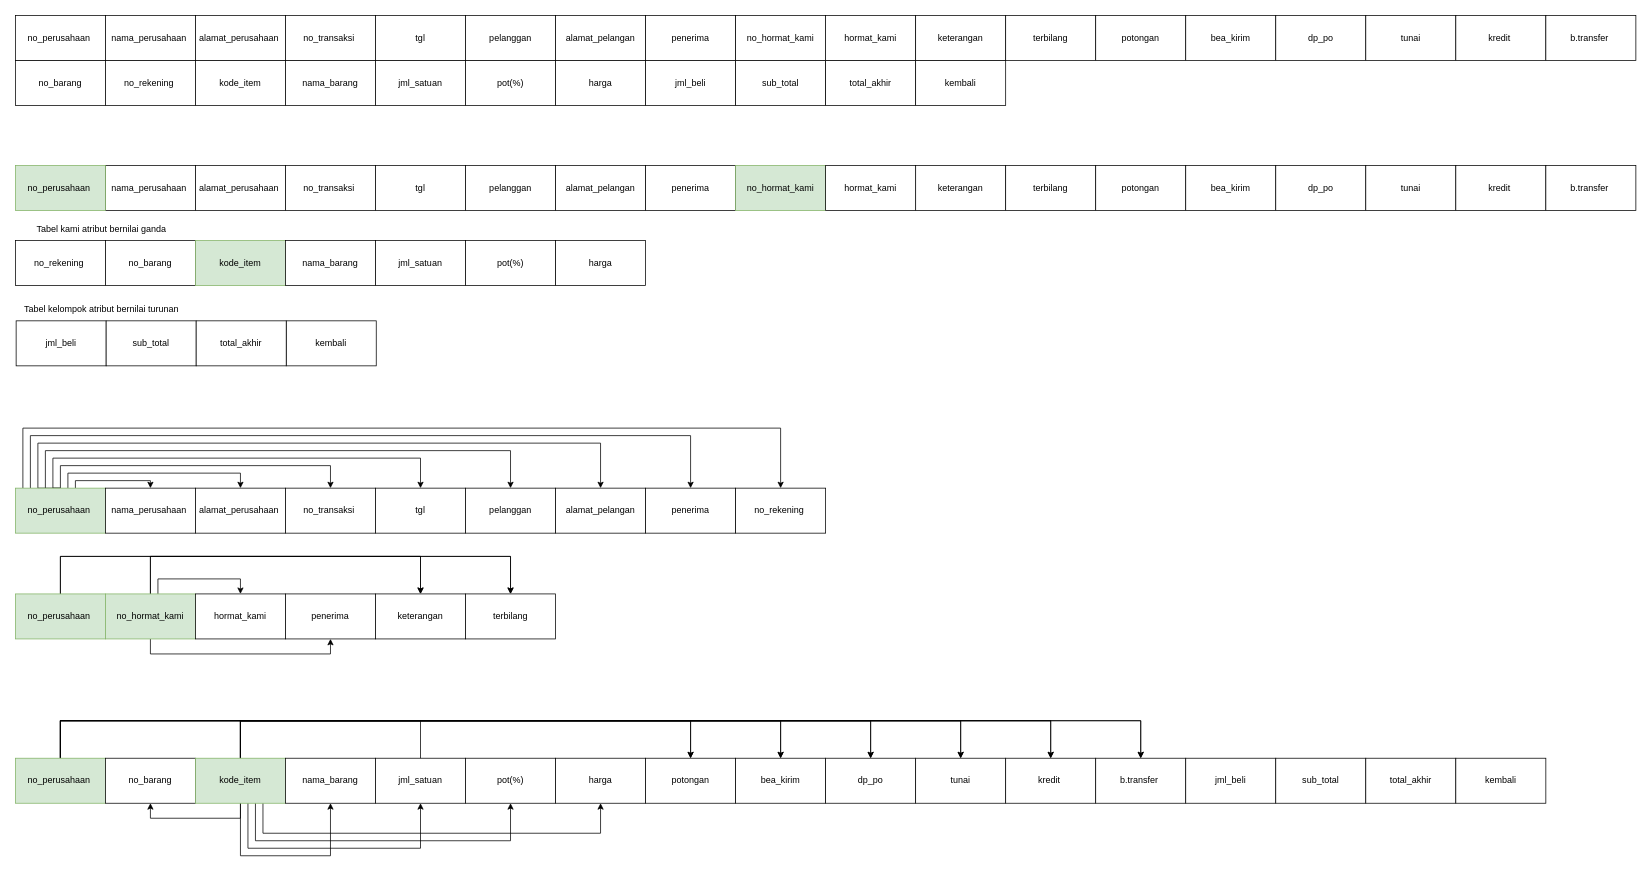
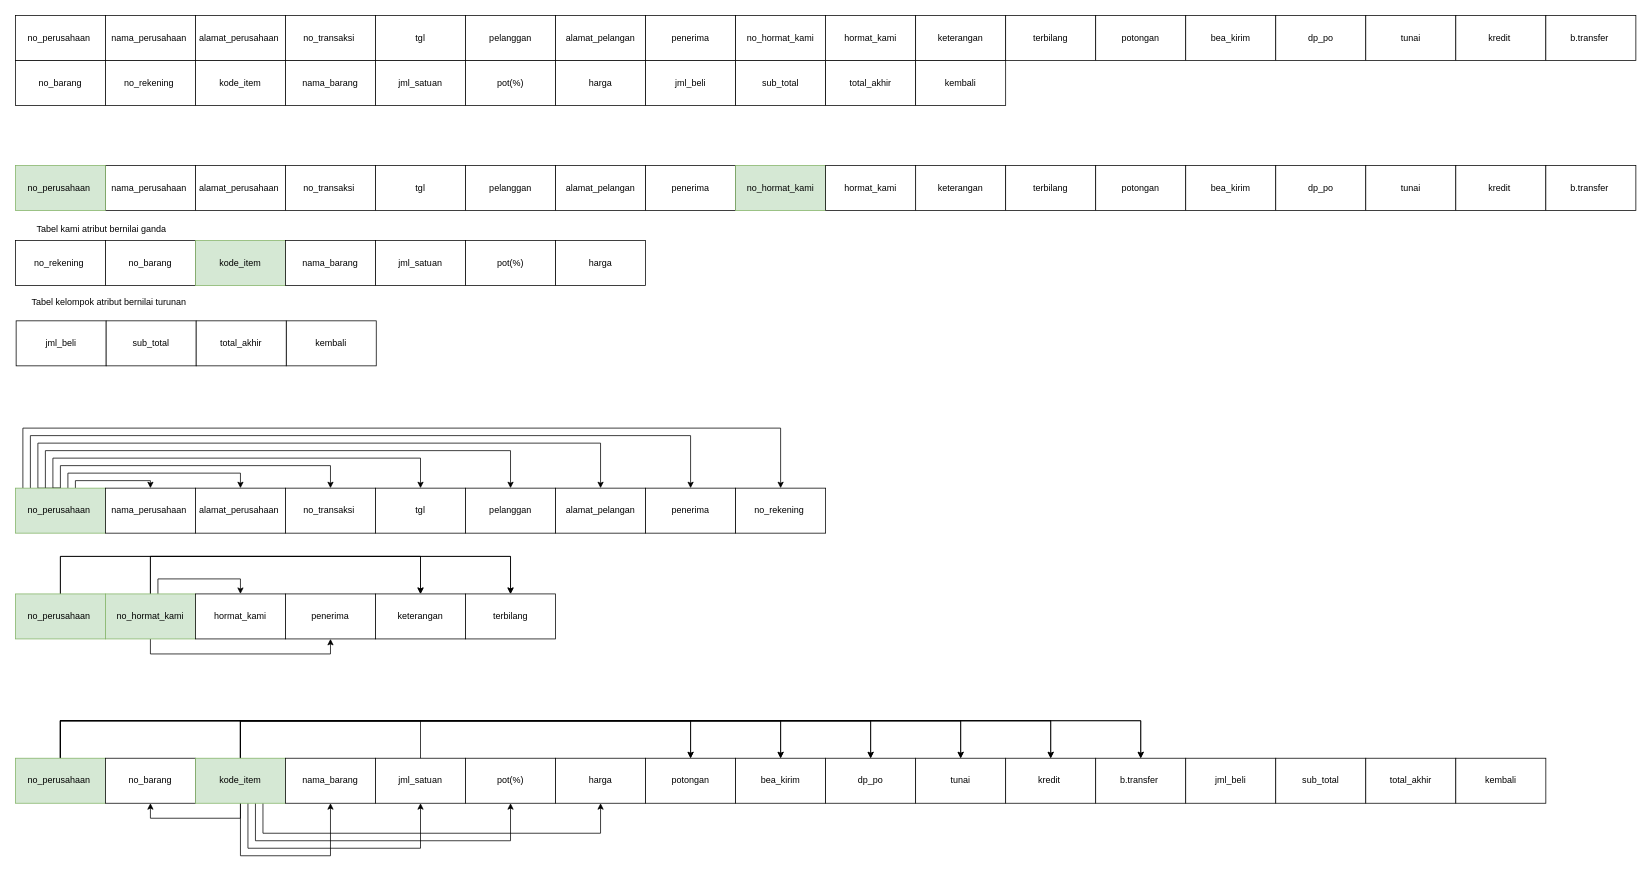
- <mxCell id="62" value="Tabel kelompok atribut bernilai turunan" style="text;html=1;strokeColor=none;fillColor=none;align=center;verticalAlign=middle;whiteSpace=wrap;rounded=0;" vertex="1" parent="1"><mxGeometry x="20" y="397" width="230" height="30" as="geometry" /></mxCell>
+ <mxCell id="62" value="Tabel kelompok atribut bernilai turunan" style="text;html=1;strokeColor=none;fillColor=none;align=center;verticalAlign=middle;whiteSpace=wrap;rounded=0;" vertex="1" parent="1"><mxGeometry x="30" y="387" width="230" height="30" as="geometry" /></mxCell>
